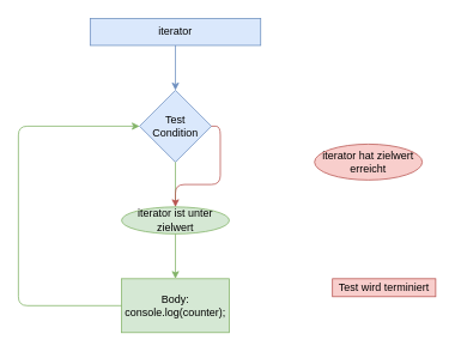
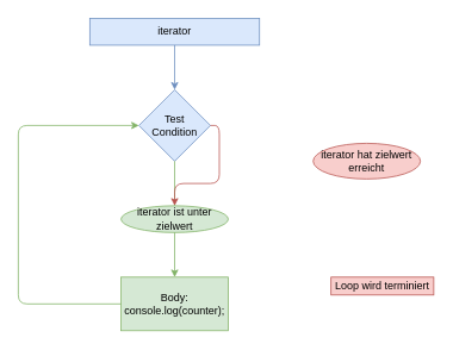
- <mxCell id="9" value="Test wird terminiert" style="text;html=1;strokeColor=#b85450;fillColor=#f8cecc;align=center;verticalAlign=middle;whiteSpace=wrap;rounded=0;" parent="1" vertex="1"><mxGeometry x="370" y="310" width="115" height="20" as="geometry" /></mxCell>
+ <mxCell id="9" value="Loop wird terminiert" style="text;html=1;strokeColor=#b85450;fillColor=#f8cecc;align=center;verticalAlign=middle;whiteSpace=wrap;rounded=0;" parent="1" vertex="1"><mxGeometry x="370" y="310" width="115" height="20" as="geometry" /></mxCell>
